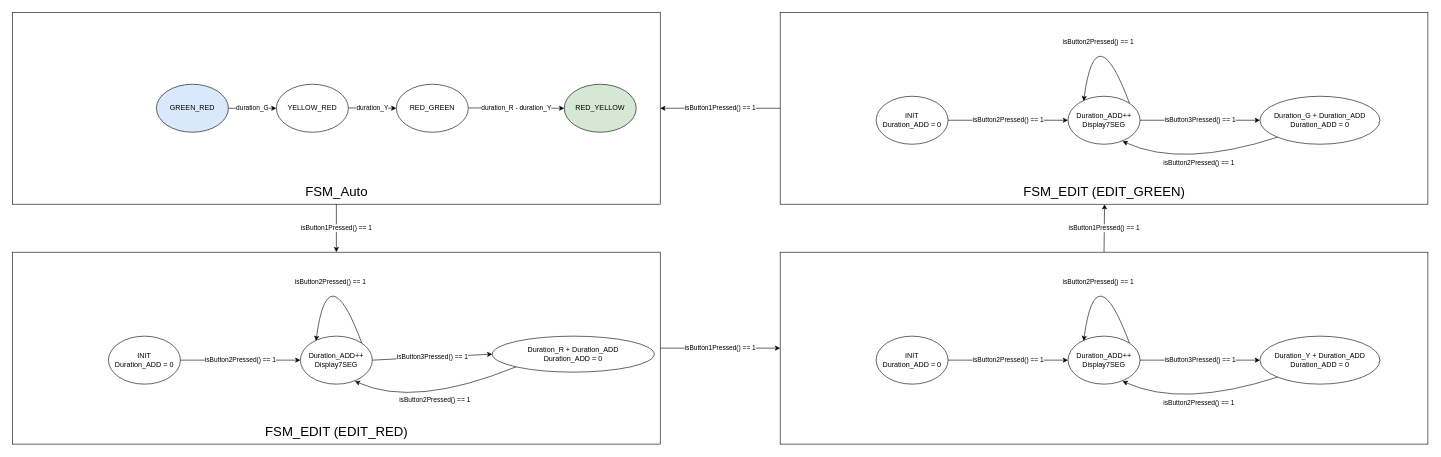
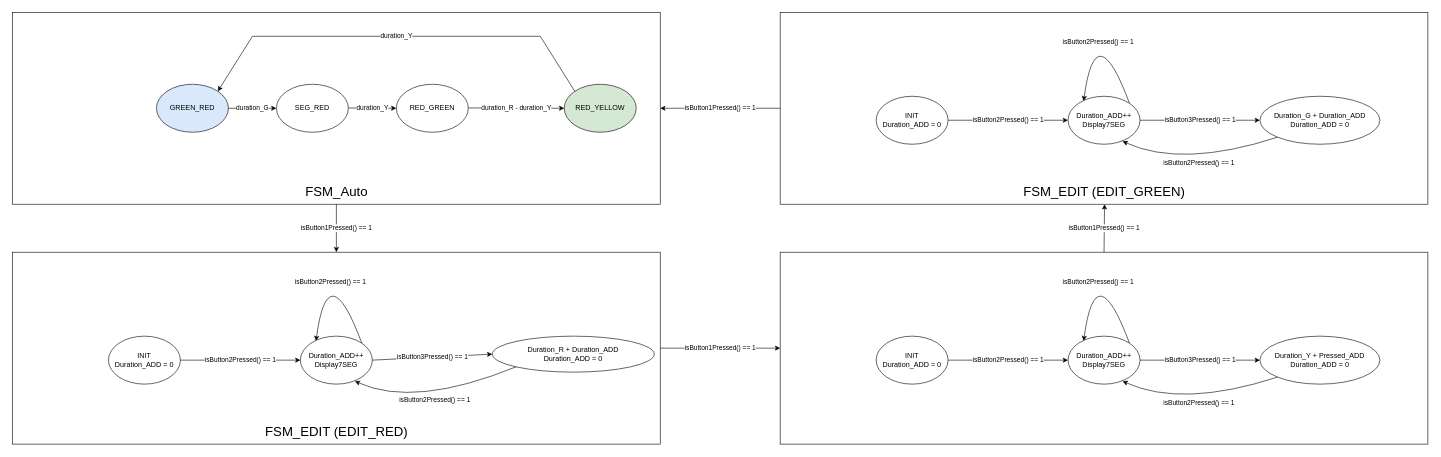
+ <mxCell id="8" value="duration_Y" style="endArrow=classic;html=1;rounded=0;exitX=0;exitY=0;exitDx=0;exitDy=0;entryX=1;entryY=0;entryDx=0;entryDy=0;" edge="1" parent="1" source="7" target="4"><mxGeometry width="50" height="50" relative="1" as="geometry"><mxPoint x="866.334" y="122.111" as="sourcePoint" /><mxPoint x="153" y="150" as="targetPoint" /><Array as="points"><mxPoint x="900" y="60" /><mxPoint x="420" y="60" /></Array></mxGeometry></mxCell>
- <mxCell id="5" value="YELLOW_RED" style="ellipse;whiteSpace=wrap;html=1;" vertex="1" parent="1"><mxGeometry x="460" y="140" width="120" height="80" as="geometry" /></mxCell>
+ <mxCell id="5" value="SEG_RED" style="ellipse;whiteSpace=wrap;html=1;" vertex="1" parent="1"><mxGeometry x="460" y="140" width="120" height="80" as="geometry" /></mxCell>
- <mxCell id="25" value="Duration_Y + Duration_ADD&lt;div&gt;Duration_ADD = 0&lt;/div&gt;" style="ellipse;whiteSpace=wrap;html=1;" vertex="1" parent="1"><mxGeometry x="2100" y="560" width="200" height="80" as="geometry" /></mxCell>
+ <mxCell id="25" value="Duration_Y + Pressed_ADD&lt;div&gt;Duration_ADD = 0&lt;/div&gt;" style="ellipse;whiteSpace=wrap;html=1;" vertex="1" parent="1"><mxGeometry x="2100" y="560" width="200" height="80" as="geometry" /></mxCell>
